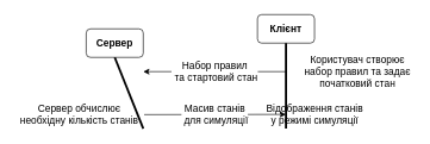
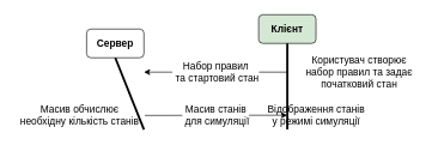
- <mxCell id="3" value="Клієнт" style="rounded=1;whiteSpace=wrap;html=1;fontSize=14;fontStyle=1" vertex="1" parent="1"><mxGeometry x="360" y="20" width="80" height="40" as="geometry" /></mxCell>
+ <mxCell id="3" value="Клієнт" style="rounded=1;whiteSpace=wrap;html=1;fontSize=14;fontStyle=1;fillColor=#d5e8d4;" vertex="1" parent="1"><mxGeometry x="360" y="20" width="80" height="40" as="geometry" /></mxCell>
- <mxCell id="8" value="Сервер обчислює &lt;br&gt;необхідну кількість станів" style="text;html=1;align=center;verticalAlign=middle;resizable=0;points=[];autosize=1;strokeColor=none;fontSize=14;" vertex="1" parent="1"><mxGeometry x="20" y="140" width="180" height="40" as="geometry" /></mxCell>
+ <mxCell id="8" value="Масив обчислює &lt;br&gt;необхідну кількість станів" style="text;html=1;align=center;verticalAlign=middle;resizable=0;points=[];autosize=1;strokeColor=none;fontSize=14;" vertex="1" parent="1"><mxGeometry x="20" y="140" width="180" height="40" as="geometry" /></mxCell>
